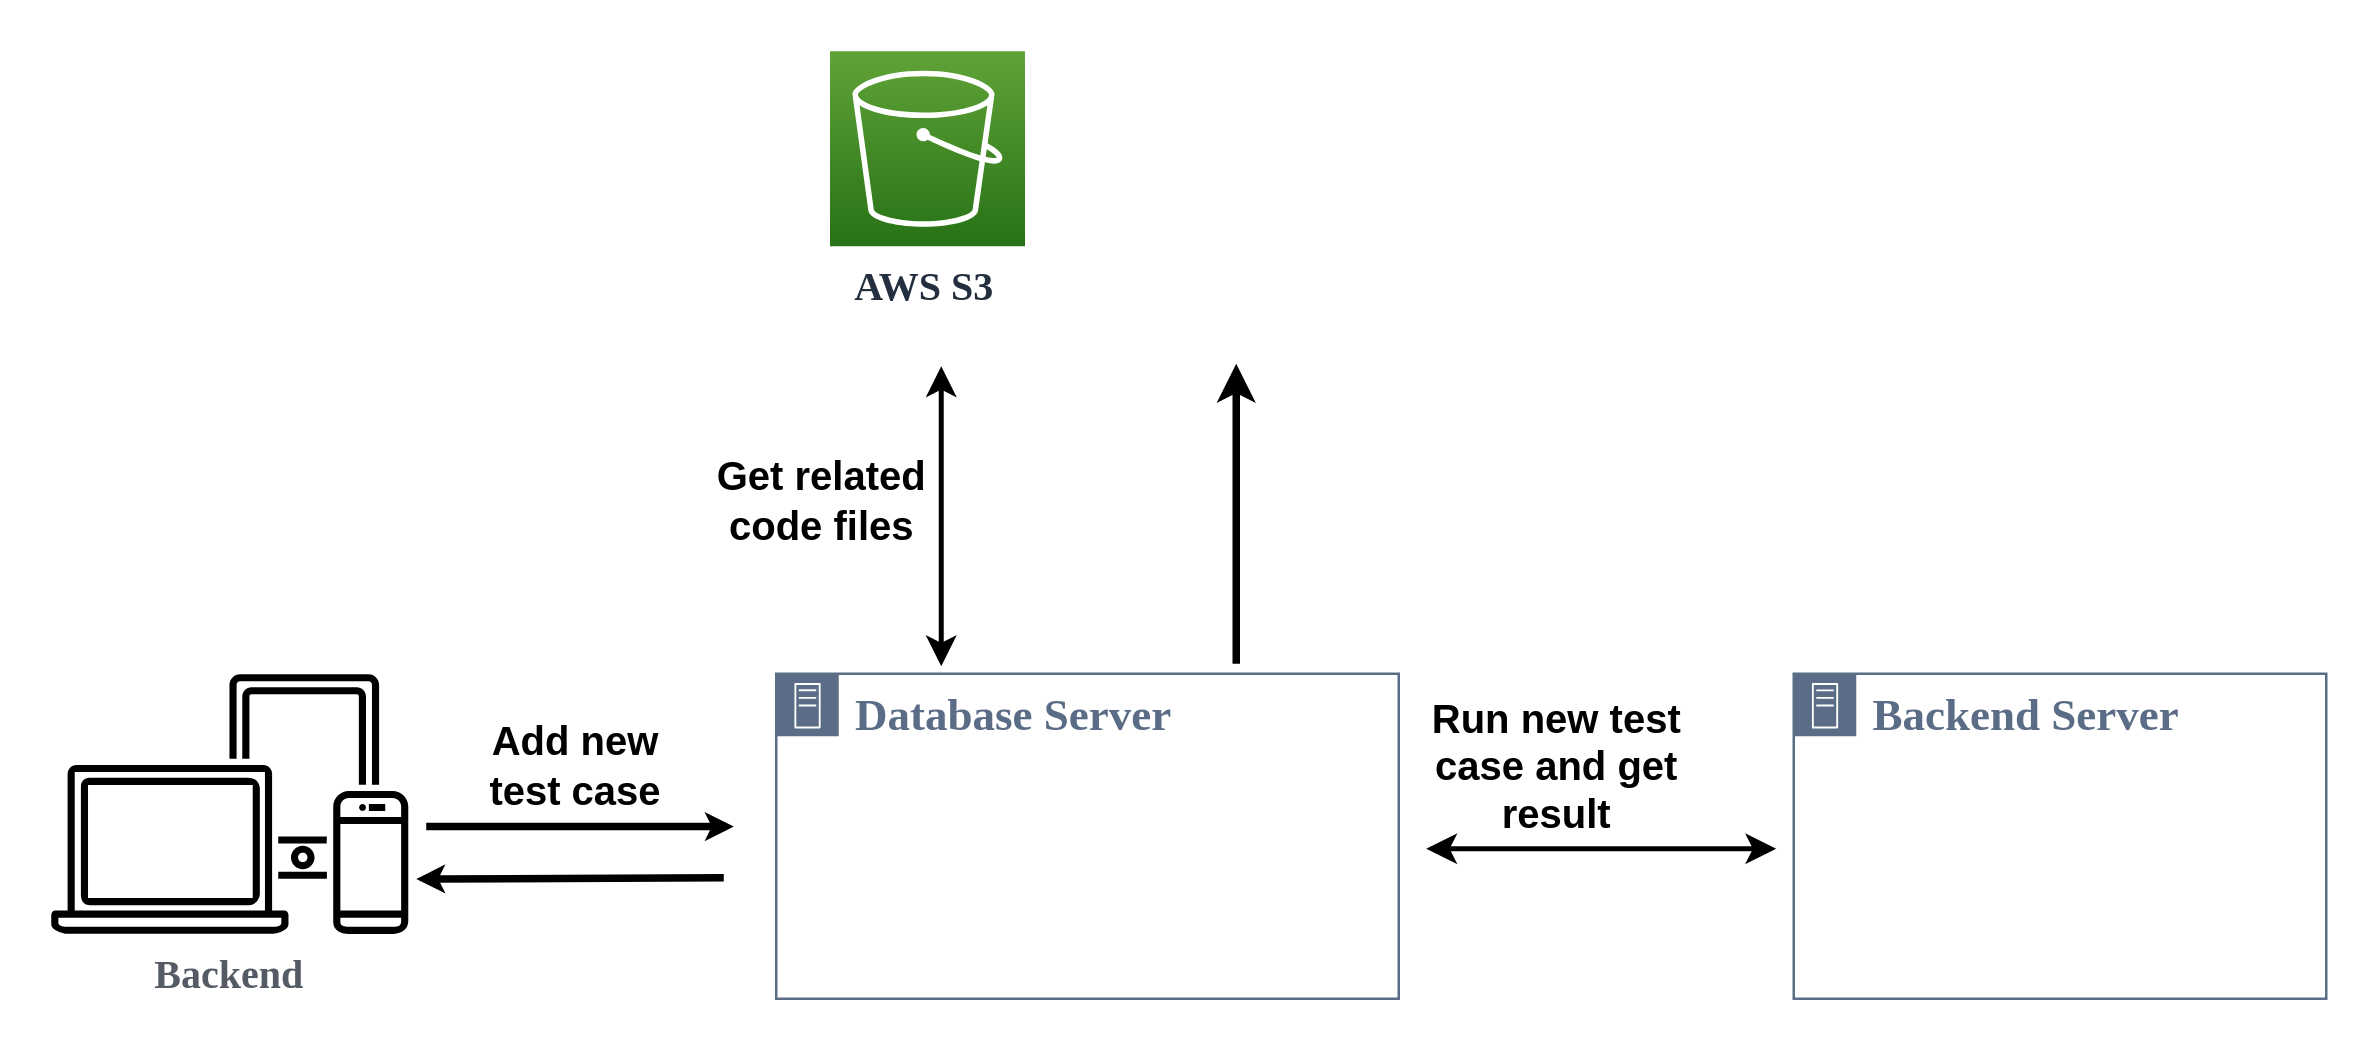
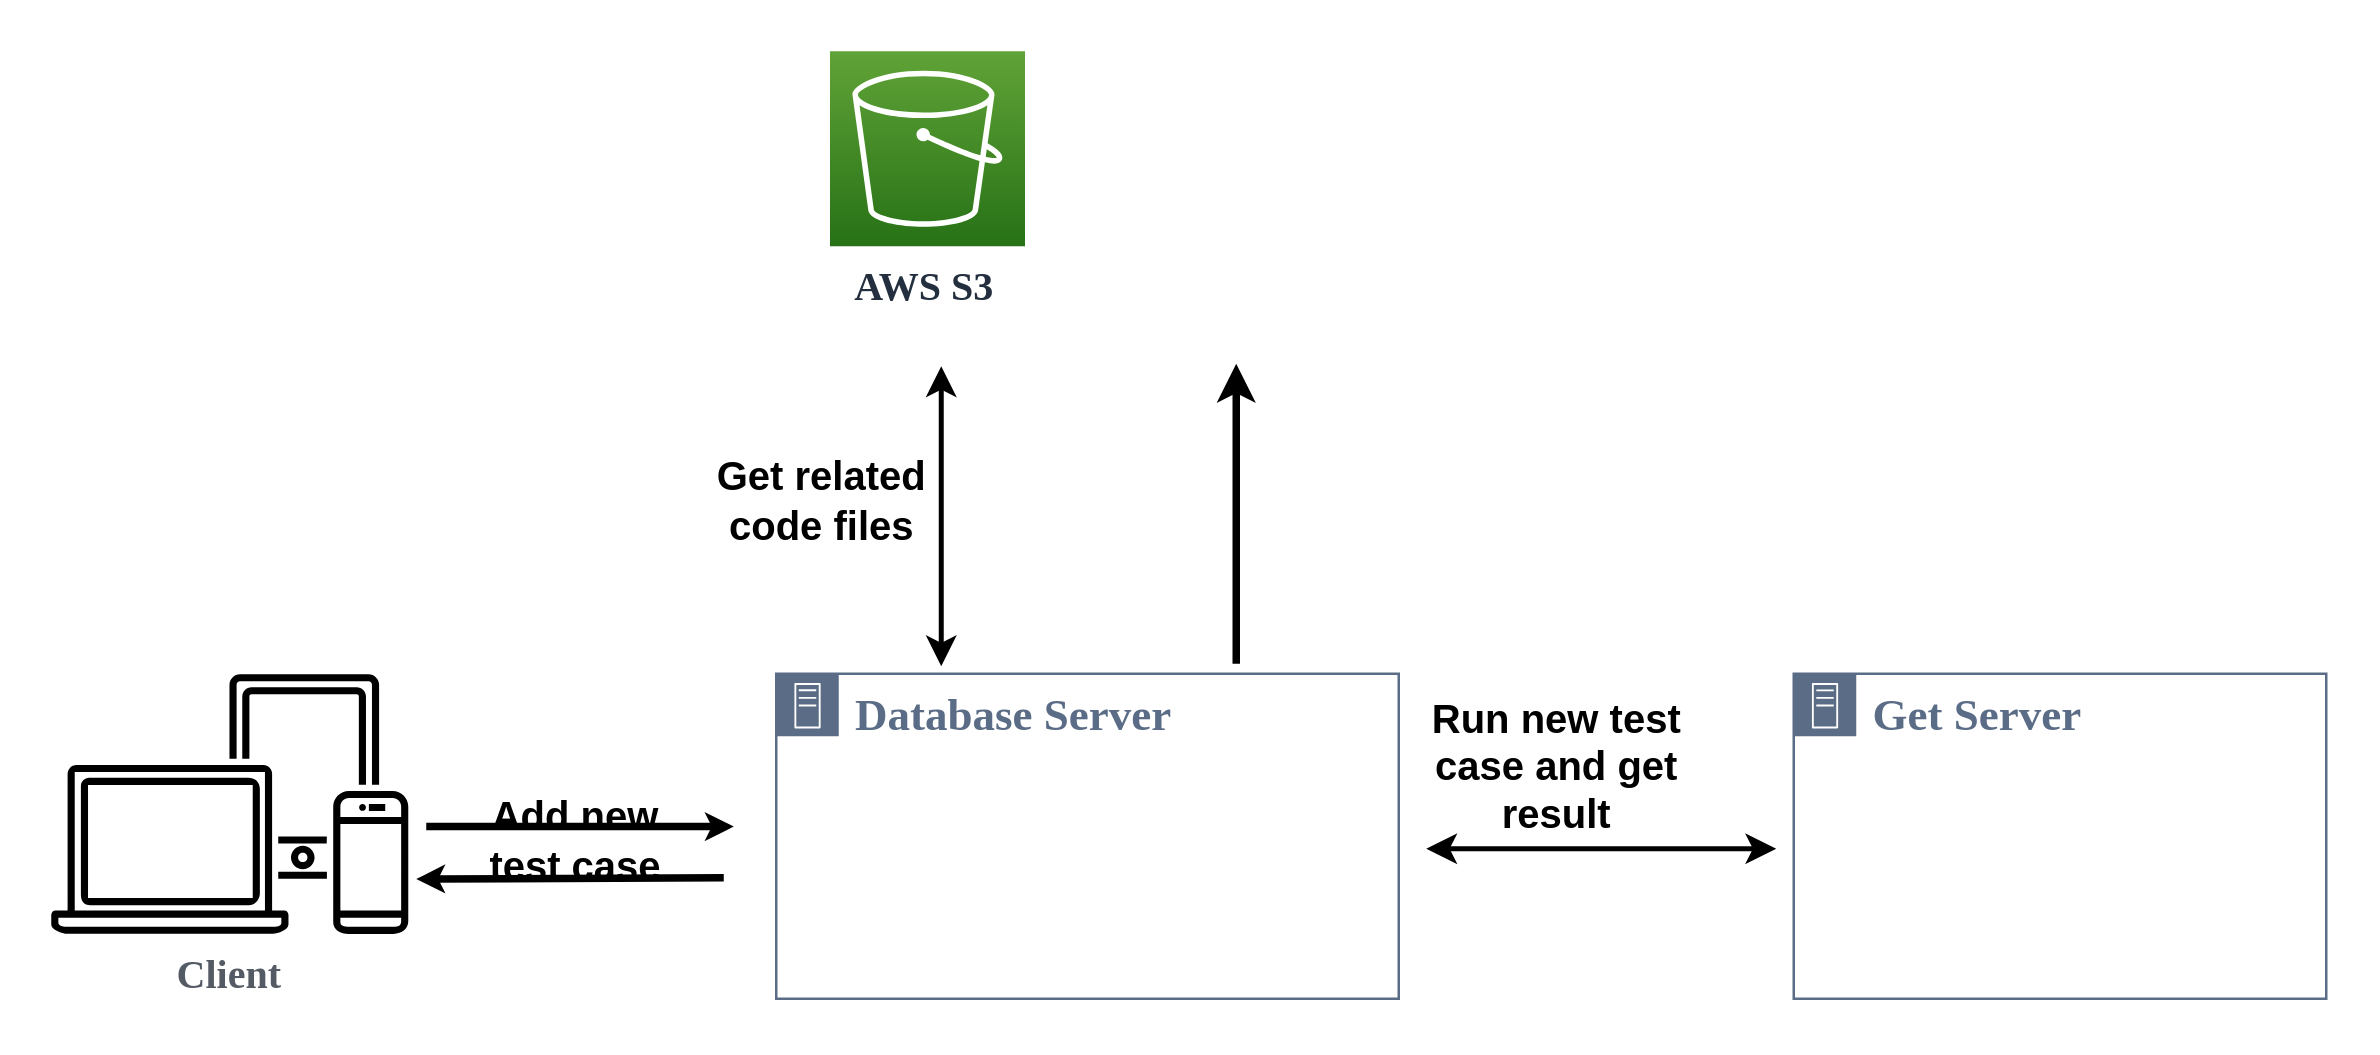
- <mxCell id="3" value="&lt;font face=&quot;Comic Sans MS&quot;&gt;&lt;span style=&quot;font-size: 18px&quot;&gt;&lt;b&gt;Backend Server&lt;/b&gt;&lt;/span&gt;&lt;/font&gt;" style="points=[[0,0],[0.25,0],[0.5,0],[0.75,0],[1,0],[1,0.25],[1,0.5],[1,0.75],[1,1],[0.75,1],[0.5,1],[0.25,1],[0,1],[0,0.75],[0,0.5],[0,0.25]];outlineConnect=0;gradientColor=none;html=1;whiteSpace=wrap;fontSize=16;fontStyle=0;shape=mxgraph.aws4.group;grIcon=mxgraph.aws4.group_on_premise;strokeColor=#5A6C86;fillColor=none;verticalAlign=top;align=left;spacingLeft=30;fontColor=#5A6C86;dashed=0;" vertex="1" parent="1"><mxGeometry x="717" y="269.01" width="213" height="130" as="geometry" /></mxCell>
+ <mxCell id="3" value="&lt;font face=&quot;Comic Sans MS&quot;&gt;&lt;span style=&quot;font-size: 18px&quot;&gt;&lt;b&gt;Get Server&lt;/b&gt;&lt;/span&gt;&lt;/font&gt;" style="points=[[0,0],[0.25,0],[0.5,0],[0.75,0],[1,0],[1,0.25],[1,0.5],[1,0.75],[1,1],[0.75,1],[0.5,1],[0.25,1],[0,1],[0,0.75],[0,0.5],[0,0.25]];outlineConnect=0;gradientColor=none;html=1;whiteSpace=wrap;fontSize=16;fontStyle=0;shape=mxgraph.aws4.group;grIcon=mxgraph.aws4.group_on_premise;strokeColor=#5A6C86;fillColor=none;verticalAlign=top;align=left;spacingLeft=30;fontColor=#5A6C86;dashed=0;" vertex="1" parent="1"><mxGeometry x="717" y="269.01" width="213" height="130" as="geometry" /></mxCell>
- <mxCell id="7" value="&lt;span style=&quot;font-size: 16px;&quot;&gt;&lt;b&gt;Add new test case&lt;/b&gt;&lt;/span&gt;" style="text;html=1;strokeColor=none;fillColor=none;align=center;verticalAlign=middle;whiteSpace=wrap;rounded=0;" vertex="1" parent="1"><mxGeometry x="186" y="291.36" width="88" height="30" as="geometry" /></mxCell>
+ <mxCell id="7" value="&lt;span style=&quot;font-size: 16px;&quot;&gt;&lt;b&gt;Add new test case&lt;/b&gt;&lt;/span&gt;" style="text;html=1;strokeColor=none;fillColor=none;align=center;verticalAlign=middle;whiteSpace=wrap;rounded=0;" vertex="1" parent="1"><mxGeometry x="186" y="321.36" width="88" height="30" as="geometry" /></mxCell>
- <mxCell id="2" value="&lt;font style=&quot;font-size: 16px&quot; face=&quot;Comic Sans MS&quot;&gt;&lt;b&gt;Backend&lt;/b&gt;&lt;/font&gt;" style="outlineConnect=0;gradientColor=none;fontColor=#545B64;strokeColor=#000000;fillColor=#000000;dashed=0;verticalLabelPosition=bottom;verticalAlign=top;align=center;html=1;fontSize=12;fontStyle=0;aspect=fixed;shape=mxgraph.aws4.illustration_devices;pointerEvents=1" vertex="1" parent="1"><mxGeometry x="20" y="269" width="142.81" height="104.25" as="geometry" /></mxCell>
+ <mxCell id="2" value="&lt;font style=&quot;font-size: 16px&quot; face=&quot;Comic Sans MS&quot;&gt;&lt;b&gt;Client&lt;/b&gt;&lt;/font&gt;" style="outlineConnect=0;gradientColor=none;fontColor=#545B64;strokeColor=#000000;fillColor=#000000;dashed=0;verticalLabelPosition=bottom;verticalAlign=top;align=center;html=1;fontSize=12;fontStyle=0;aspect=fixed;shape=mxgraph.aws4.illustration_devices;pointerEvents=1" vertex="1" parent="1"><mxGeometry x="20" y="269" width="142.81" height="104.25" as="geometry" /></mxCell>
